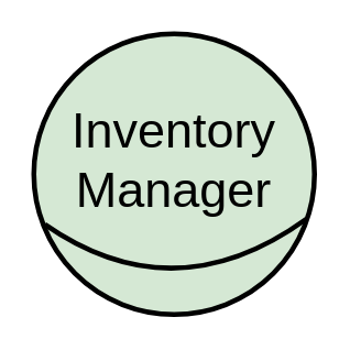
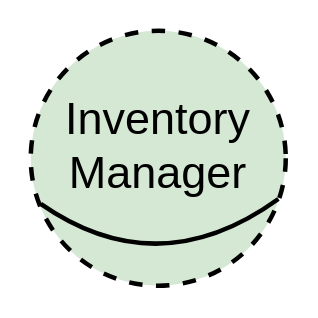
- <mxCell id="2" value="Inventory Manager" style="ellipse;whiteSpace=wrap;html=1;aspect=fixed;strokeColor=#000000;fontSize=30;rounded=1;strokeWidth=3;fillColor=#d5e8d4;arcSize=50;verticalAlign=middle;spacingBottom=19;" vertex="1" parent="1"><mxGeometry x="20" y="20" width="170" height="170" as="geometry" /></mxCell>
+ <mxCell id="2" value="Inventory Manager" style="ellipse;whiteSpace=wrap;html=1;aspect=fixed;strokeColor=#000000;fontSize=30;rounded=1;strokeWidth=3;fillColor=#d5e8d4;arcSize=50;verticalAlign=middle;spacingBottom=19;dashed=1;" vertex="1" parent="1"><mxGeometry x="20" y="20" width="170" height="170" as="geometry" /></mxCell>
